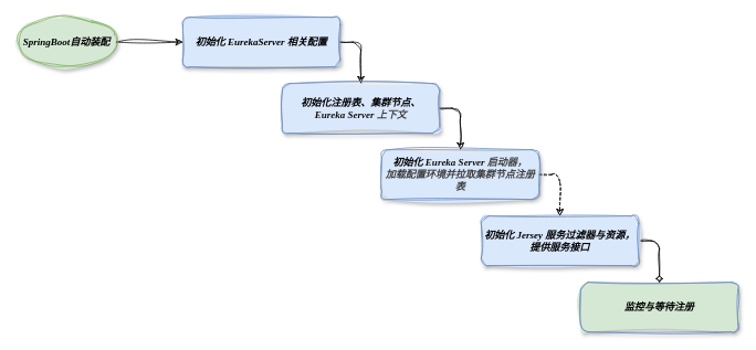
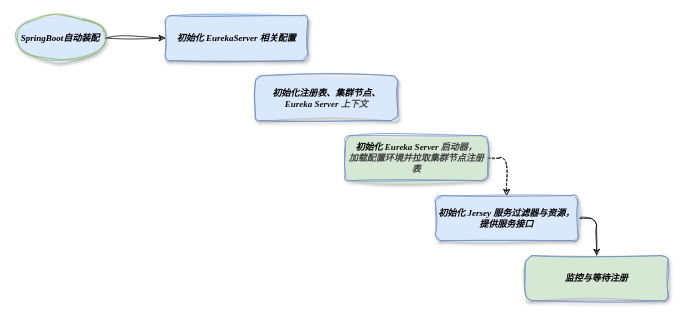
- <mxCell id="3" value="SpringBoot自动装配" style="ellipse;whiteSpace=wrap;html=1;fillColor=#d5e8d4;strokeColor=#82b366;fillStyle=solid;sketch=1;curveFitting=1;jiggle=2;shadow=1;fontStyle=3;fontFamily=Comic Sans MS;" parent="1" vertex="1"><mxGeometry x="20" y="20" width="120" height="60" as="geometry" /></mxCell>
+ <mxCell id="3" value="SpringBoot自动装配" style="ellipse;whiteSpace=wrap;html=1;fillColor=#dae8fc;strokeColor=#82b366;fillStyle=solid;sketch=1;curveFitting=1;jiggle=2;shadow=1;fontStyle=3;fontFamily=Comic Sans MS;" parent="1" vertex="1"><mxGeometry x="20" y="20" width="120" height="60" as="geometry" /></mxCell>
- <mxCell id="4" style="edgeStyle=orthogonalEdgeStyle;rounded=1;orthogonalLoop=1;jettySize=auto;html=1;exitX=1;exitY=0.5;exitDx=0;exitDy=0;fontFamily=Comic Sans MS;fontStyle=3;sketch=1;curveFitting=1;jiggle=2;" edge="1" parent="1" source="5" target="7"><mxGeometry relative="1" as="geometry" /></mxCell>
- <mxCell id="6" style="edgeStyle=orthogonalEdgeStyle;rounded=1;orthogonalLoop=1;jettySize=auto;html=1;exitX=1;exitY=0.5;exitDx=0;exitDy=0;fontFamily=Comic Sans MS;fontStyle=3;sketch=1;curveFitting=1;jiggle=2;" edge="1" parent="1" source="7" target="9"><mxGeometry relative="1" as="geometry" /></mxCell>
- <mxCell id="9" value="初始化&amp;nbsp;&lt;span style=&quot;background-color: initial; color: rgb(18, 18, 18);&quot; class=&quot;ne-text&quot;&gt;Eureka Server &lt;/span&gt;&lt;span style=&quot;background-color: initial;&quot; class=&quot;ne-text&quot;&gt;&lt;font color=&quot;#404040&quot;&gt;启动器，&lt;br&gt;加载配置环境并拉取集群节点注册表&lt;br&gt;&lt;/font&gt;&lt;/span&gt;" style="rounded=1;whiteSpace=wrap;html=1;fillColor=#dae8fc;strokeColor=#6c8ebf;fillStyle=solid;sketch=1;curveFitting=1;jiggle=2;shadow=1;fontStyle=3;fontFamily=Comic Sans MS;" parent="1" vertex="1"><mxGeometry x="460" y="180" width="190" height="60" as="geometry" /></mxCell>
+ <mxCell id="9" value="初始化&amp;nbsp;&lt;span style=&quot;background-color: initial; color: rgb(18, 18, 18);&quot; class=&quot;ne-text&quot;&gt;Eureka Server &lt;/span&gt;&lt;span style=&quot;background-color: initial;&quot; class=&quot;ne-text&quot;&gt;&lt;font color=&quot;#404040&quot;&gt;启动器，&lt;br&gt;加载配置环境并拉取集群节点注册表&lt;br&gt;&lt;/font&gt;&lt;/span&gt;" style="rounded=1;whiteSpace=wrap;html=1;fillColor=#d5e8d4;strokeColor=#6c8ebf;fillStyle=solid;sketch=1;curveFitting=1;jiggle=2;shadow=1;fontStyle=3;fontFamily=Comic Sans MS;" parent="1" vertex="1"><mxGeometry x="460" y="180" width="190" height="60" as="geometry" /></mxCell>
- <mxCell id="10" style="edgeStyle=orthogonalEdgeStyle;rounded=1;orthogonalLoop=1;jettySize=auto;html=1;exitX=1;exitY=0.5;exitDx=0;exitDy=0;fontFamily=Comic Sans MS;fontStyle=3;sketch=1;curveFitting=1;jiggle=2;endArrow=diamond;" edge="1" parent="1" source="11" target="12"><mxGeometry relative="1" as="geometry" /></mxCell>
+ <mxCell id="10" style="edgeStyle=orthogonalEdgeStyle;rounded=1;orthogonalLoop=1;jettySize=auto;html=1;exitX=1;exitY=0.5;exitDx=0;exitDy=0;fontFamily=Comic Sans MS;fontStyle=3;sketch=1;curveFitting=1;jiggle=2;" edge="1" parent="1" source="11" target="12"><mxGeometry relative="1" as="geometry" /></mxCell>
